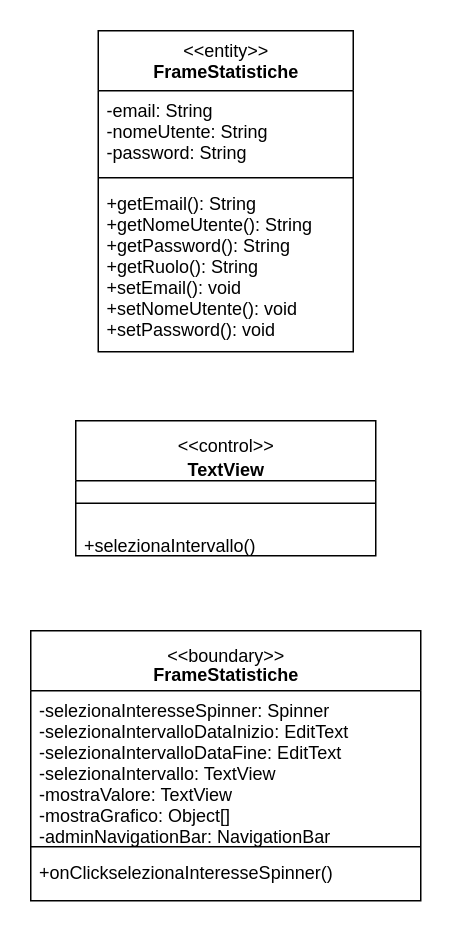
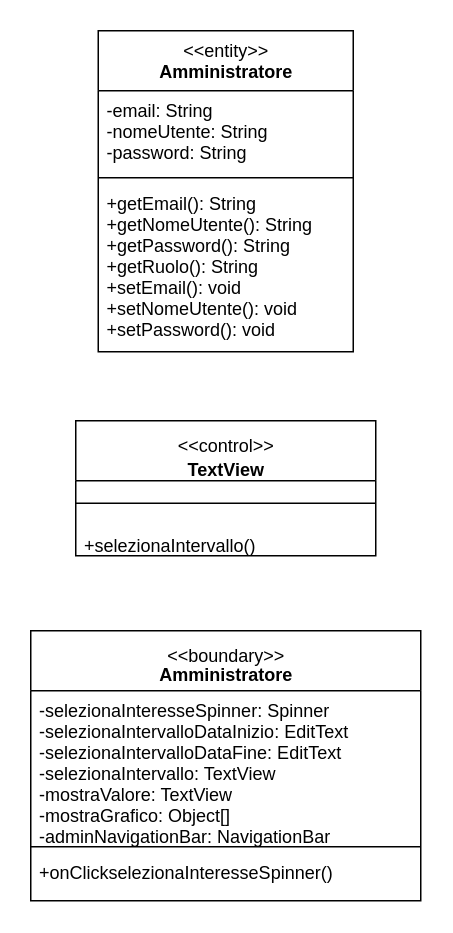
- <mxCell id="2" value="&lt;span style=&quot;font-weight: normal;&quot;&gt;&amp;lt;&amp;lt;entity&amp;gt;&amp;gt;&lt;/span&gt;&lt;br&gt;FrameStatistiche" style="swimlane;fontStyle=1;align=center;verticalAlign=top;childLayout=stackLayout;horizontal=1;startSize=40;horizontalStack=0;resizeParent=1;resizeParentMax=0;resizeLast=0;collapsible=1;marginBottom=0;html=1;" parent="1" vertex="1"><mxGeometry x="65" y="20" width="170" height="214" as="geometry" /></mxCell>
+ <mxCell id="2" value="&lt;span style=&quot;font-weight: normal;&quot;&gt;&amp;lt;&amp;lt;entity&amp;gt;&amp;gt;&lt;/span&gt;&lt;br&gt;Amministratore" style="swimlane;fontStyle=1;align=center;verticalAlign=top;childLayout=stackLayout;horizontal=1;startSize=40;horizontalStack=0;resizeParent=1;resizeParentMax=0;resizeLast=0;collapsible=1;marginBottom=0;html=1;" parent="1" vertex="1"><mxGeometry x="65" y="20" width="170" height="214" as="geometry" /></mxCell>
- <mxCell id="9" value="&lt;p style=&quot;border-color: var(--border-color); font-weight: 400; margin: 4px 0px 0px; line-height: 12px;&quot;&gt;&amp;lt;&amp;lt;boundary&amp;gt;&amp;gt;&lt;/p&gt;FrameStatistiche" style="swimlane;fontStyle=1;align=center;verticalAlign=top;childLayout=stackLayout;horizontal=1;startSize=40;horizontalStack=0;resizeParent=1;resizeParentMax=0;resizeLast=0;collapsible=1;marginBottom=0;html=1;" parent="1" vertex="1"><mxGeometry x="20" y="420" width="260" height="180" as="geometry" /></mxCell>
+ <mxCell id="9" value="&lt;p style=&quot;border-color: var(--border-color); font-weight: 400; margin: 4px 0px 0px; line-height: 12px;&quot;&gt;&amp;lt;&amp;lt;boundary&amp;gt;&amp;gt;&lt;/p&gt;Amministratore" style="swimlane;fontStyle=1;align=center;verticalAlign=top;childLayout=stackLayout;horizontal=1;startSize=40;horizontalStack=0;resizeParent=1;resizeParentMax=0;resizeLast=0;collapsible=1;marginBottom=0;html=1;" parent="1" vertex="1"><mxGeometry x="20" y="420" width="260" height="180" as="geometry" /></mxCell>
